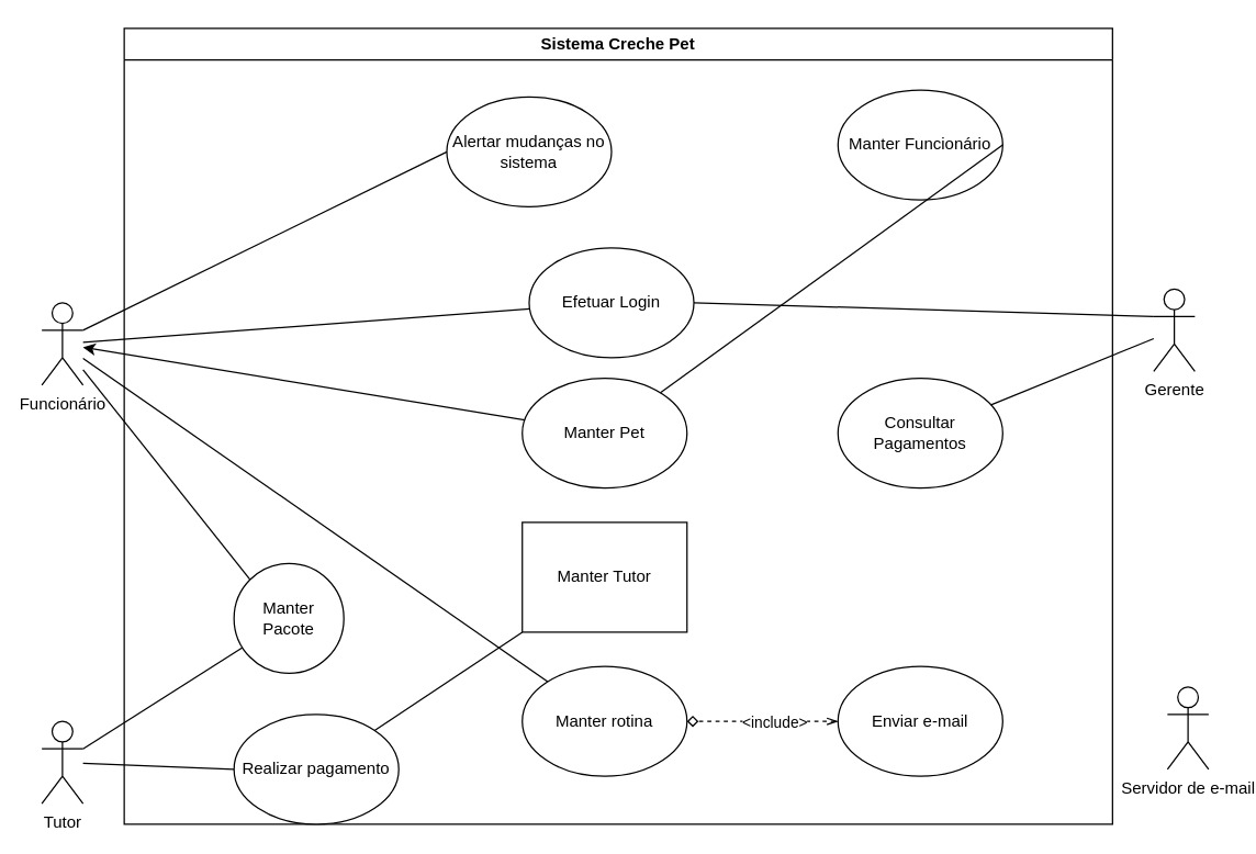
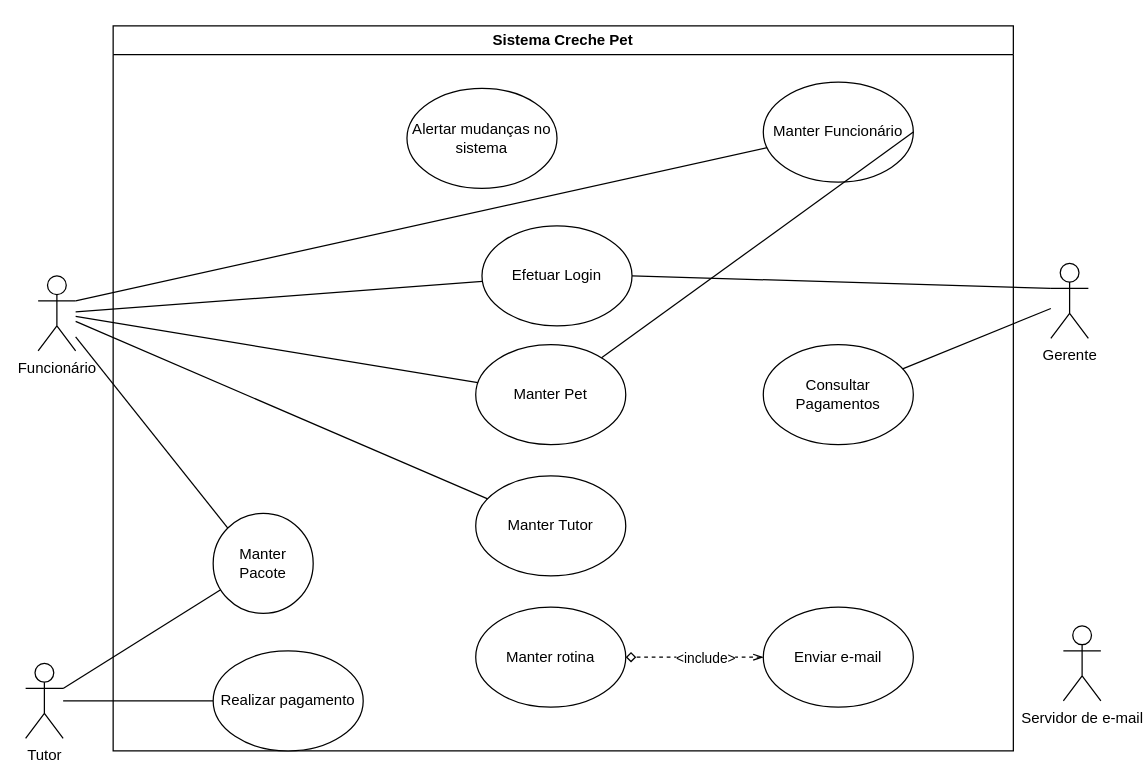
- <mxCell id="17" value="" style="endArrow=none;html=1;rounded=0;entryX=0;entryY=0.5;entryDx=0;entryDy=0;startArrow=none;startFill=0;exitX=1;exitY=0.333;exitDx=0;exitDy=0;exitPerimeter=0;" parent="1" source="16" target="4" edge="1"><mxGeometry width="50" height="50" relative="1" as="geometry"><mxPoint x="0" y="250" as="sourcePoint" /><mxPoint x="415" y="160" as="targetPoint" /></mxGeometry></mxCell>
+ <mxCell id="17" value="" style="endArrow=none;html=1;rounded=0;startArrow=none;startFill=0;exitX=1;exitY=0.333;exitDx=0;exitDy=0;exitPerimeter=0;" parent="1" source="16" target="5" edge="1"><mxGeometry width="50" height="50" relative="1" as="geometry"><mxPoint x="0" y="250" as="sourcePoint" /><mxPoint x="415" y="160" as="targetPoint" /></mxGeometry></mxCell>
- <mxCell id="25" value="" style="endArrow=classic;html=1;rounded=0;" edge="1" parent="1" source="13" target="16"><mxGeometry width="50" height="50" relative="1" as="geometry"><mxPoint x="450" y="430" as="sourcePoint" /><mxPoint x="0" y="260" as="targetPoint" /></mxGeometry></mxCell>
+ <mxCell id="25" value="" style="endArrow=none;html=1;rounded=0;" edge="1" parent="1" source="13" target="16"><mxGeometry width="50" height="50" relative="1" as="geometry"><mxPoint x="450" y="430" as="sourcePoint" /><mxPoint x="0" y="260" as="targetPoint" /></mxGeometry></mxCell>
- <mxCell id="27" value="" style="endArrow=none;html=1;rounded=0;" edge="1" parent="1" source="16" target="9"><mxGeometry width="50" height="50" relative="1" as="geometry"><mxPoint x="-15" y="280" as="sourcePoint" /><mxPoint x="642.35" y="570" as="targetPoint" /></mxGeometry></mxCell>
- <mxCell id="6" value="Manter&amp;nbsp;Tutor" style="whiteSpace=wrap;html=1;rounded=0;" parent="2" vertex="1"><mxGeometry x="290" y="360" width="120" height="80" as="geometry" /></mxCell>
+ <mxCell id="6" value="Manter&amp;nbsp;Tutor" style="ellipse;whiteSpace=wrap;html=1;" parent="2" vertex="1"><mxGeometry x="290" y="360" width="120" height="80" as="geometry" /></mxCell>
- <mxCell id="26" value="" style="endArrow=none;html=1;rounded=0;" edge="1" parent="1" source="6" target="7"><mxGeometry width="50" height="50" relative="1" as="geometry"><mxPoint x="450" y="430" as="sourcePoint" /><mxPoint x="0" y="280" as="targetPoint" /></mxGeometry></mxCell>
+ <mxCell id="26" value="" style="endArrow=none;html=1;rounded=0;" edge="1" parent="1" source="6" target="16"><mxGeometry width="50" height="50" relative="1" as="geometry"><mxPoint x="450" y="430" as="sourcePoint" /><mxPoint x="0" y="280" as="targetPoint" /></mxGeometry></mxCell>
- <mxCell id="23" value="&lt;div&gt;Tutor&lt;/div&gt;" style="shape=umlActor;verticalLabelPosition=bottom;verticalAlign=top;html=1;outlineConnect=0;" vertex="1" parent="1"><mxGeometry x="30" y="525" width="30" height="60" as="geometry" /></mxCell>
+ <mxCell id="23" value="&lt;div&gt;Tutor&lt;/div&gt;" style="shape=umlActor;verticalLabelPosition=bottom;verticalAlign=top;html=1;outlineConnect=0;" vertex="1" parent="1"><mxGeometry x="20" y="530" width="30" height="60" as="geometry" /></mxCell>
